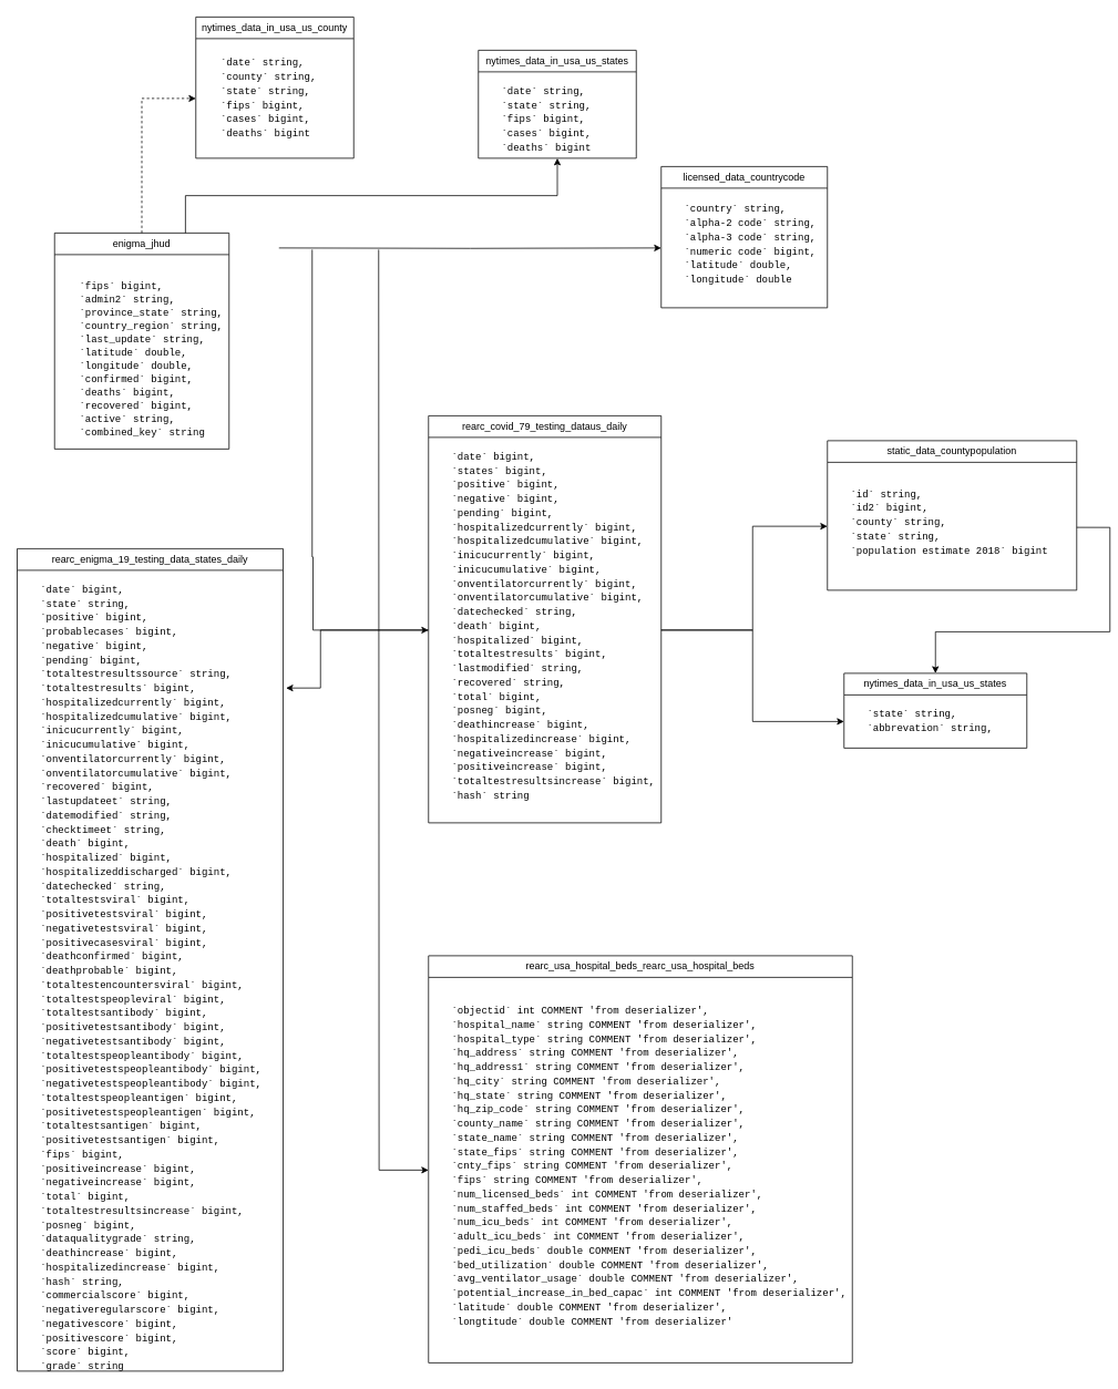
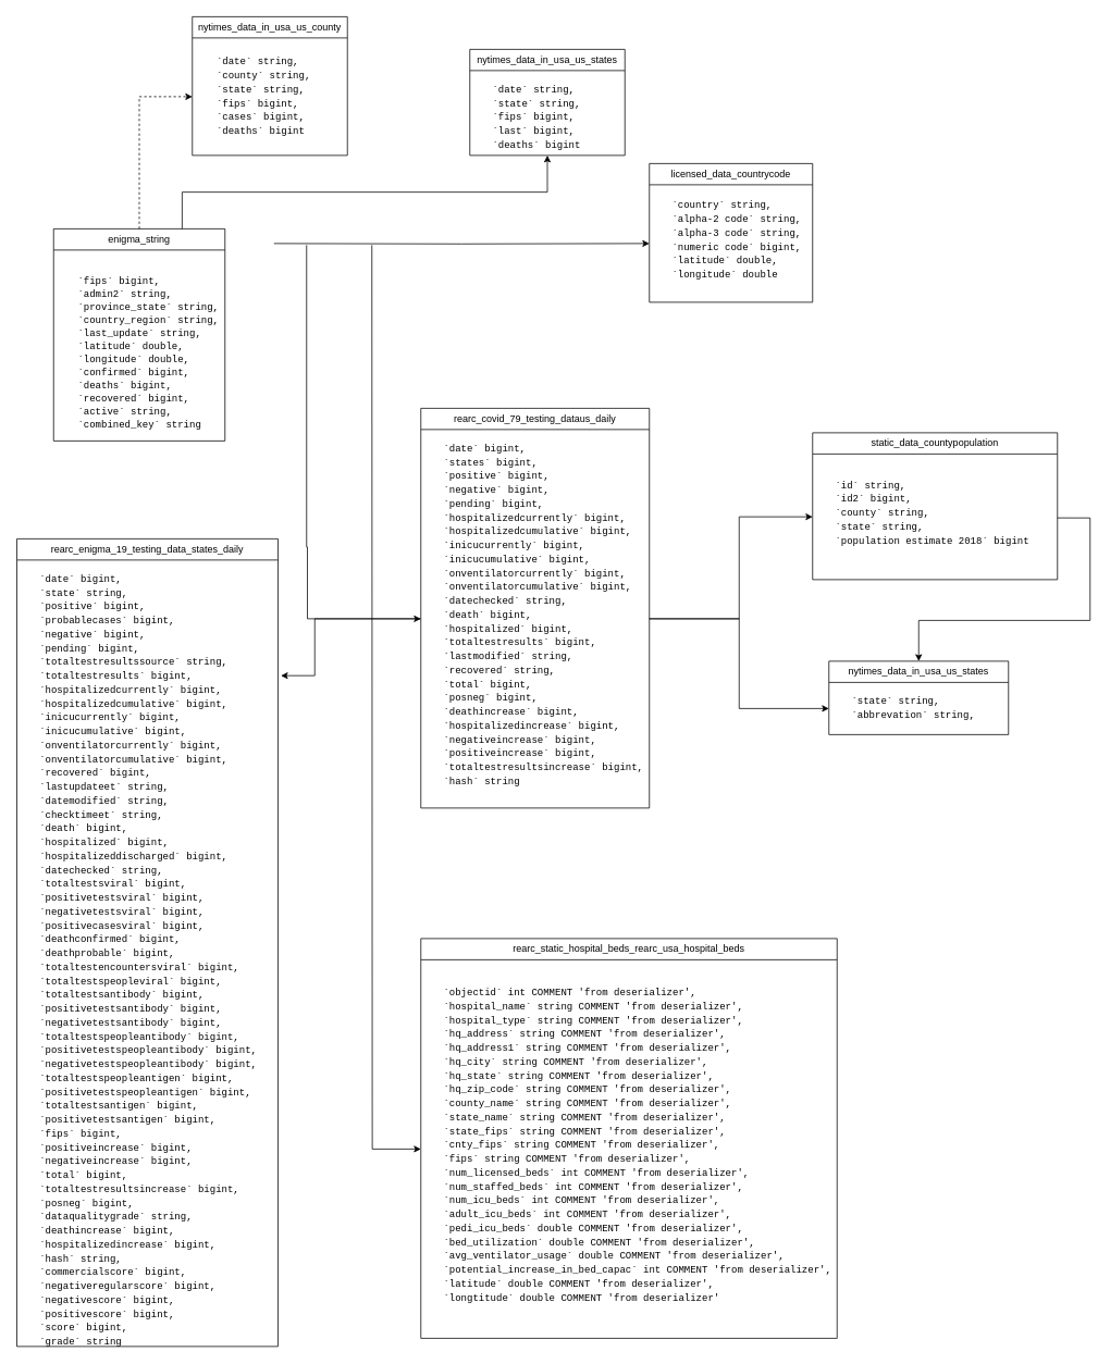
- <mxCell id="9" value="&lt;pre style=&quot;border-color: var(--border-color); orphans: 2; text-align: left; text-indent: 0px; widows: 2; text-decoration-thickness: initial; text-decoration-style: initial; text-decoration-color: initial; background-image: initial; background-position: initial; background-size: initial; background-repeat: initial; background-attachment: initial; background-origin: initial; background-clip: initial; margin-top: 0px; margin-bottom: 0px; overflow: auto; padding: var(--space-scaled-xl-rljqft, 24px) var(--space-xl-5fdwzu, 24px); -webkit-font-smoothing: auto; line-height: var(--line-height-body-s-n0pazd, 16px);&quot; class=&quot;awsui_root_18wu0_1v7to_93 awsui_box_18wu0_1v7to_207 awsui_pre-variant_18wu0_1v7to_207 awsui_p-xl_18wu0_1v7to_677 awsui_color-default_18wu0_1v7to_207 awsui_font-size-body-s_18wu0_1v7to_349 awsui_font-weight-default_18wu0_1v7to_263&quot; data-testid=&quot;query-results-text&quot;&gt;&lt;font face=&quot;Monaco, Menlo, Consolas, Courier Prime, Courier, Courier New, monospace&quot;&gt;`date` string, &lt;br/&gt;`state` string, &lt;br/&gt;`fips` bigint, &lt;br/&gt;`cases` bigint, &lt;br/&gt;`deaths` bigint&lt;/font&gt;&lt;font face=&quot;var(--font-family-monospace-yt4nwf, Monaco, Menlo, Consolas, Courier Prime, Courier, Courier New, monospace)&quot;&gt;&lt;br&gt;&lt;/font&gt;&lt;/pre&gt;" style="text;align=left;verticalAlign=middle;spacingLeft=4;spacingRight=4;overflow=hidden;rotatable=0;points=[[0,0.5],[1,0.5]];portConstraint=eastwest;whiteSpace=wrap;html=1;fontColor=default;labelBackgroundColor=none;spacing=0;spacingTop=-10;" parent="8" vertex="1"><mxGeometry y="26" width="190" height="104" as="geometry" /></mxCell>
+ <mxCell id="9" value="&lt;pre style=&quot;border-color: var(--border-color); orphans: 2; text-align: left; text-indent: 0px; widows: 2; text-decoration-thickness: initial; text-decoration-style: initial; text-decoration-color: initial; background-image: initial; background-position: initial; background-size: initial; background-repeat: initial; background-attachment: initial; background-origin: initial; background-clip: initial; margin-top: 0px; margin-bottom: 0px; overflow: auto; padding: var(--space-scaled-xl-rljqft, 24px) var(--space-xl-5fdwzu, 24px); -webkit-font-smoothing: auto; line-height: var(--line-height-body-s-n0pazd, 16px);&quot; class=&quot;awsui_root_18wu0_1v7to_93 awsui_box_18wu0_1v7to_207 awsui_pre-variant_18wu0_1v7to_207 awsui_p-xl_18wu0_1v7to_677 awsui_color-default_18wu0_1v7to_207 awsui_font-size-body-s_18wu0_1v7to_349 awsui_font-weight-default_18wu0_1v7to_263&quot; data-testid=&quot;query-results-text&quot;&gt;&lt;font face=&quot;Monaco, Menlo, Consolas, Courier Prime, Courier, Courier New, monospace&quot;&gt;`date` string, &lt;br/&gt;`state` string, &lt;br/&gt;`fips` bigint, &lt;br/&gt;`last` bigint, &lt;br/&gt;`deaths` bigint&lt;/font&gt;&lt;font face=&quot;var(--font-family-monospace-yt4nwf, Monaco, Menlo, Consolas, Courier Prime, Courier, Courier New, monospace)&quot;&gt;&lt;br&gt;&lt;/font&gt;&lt;/pre&gt;" style="text;align=left;verticalAlign=middle;spacingLeft=4;spacingRight=4;overflow=hidden;rotatable=0;points=[[0,0.5],[1,0.5]];portConstraint=eastwest;whiteSpace=wrap;html=1;fontColor=default;labelBackgroundColor=none;spacing=0;spacingTop=-10;" parent="8" vertex="1"><mxGeometry y="26" width="190" height="104" as="geometry" /></mxCell>
- <mxCell id="4" value="enigma_jhud" style="swimlane;fontStyle=0;childLayout=stackLayout;horizontal=1;startSize=26;fillColor=none;horizontalStack=0;resizeParent=1;resizeParentMax=0;resizeLast=0;collapsible=1;marginBottom=0;whiteSpace=wrap;html=1;" parent="1" vertex="1"><mxGeometry x="65" y="280" width="210" height="260" as="geometry" /></mxCell>
+ <mxCell id="4" value="enigma_string" style="swimlane;fontStyle=0;childLayout=stackLayout;horizontal=1;startSize=26;fillColor=none;horizontalStack=0;resizeParent=1;resizeParentMax=0;resizeLast=0;collapsible=1;marginBottom=0;whiteSpace=wrap;html=1;" parent="1" vertex="1"><mxGeometry x="65" y="280" width="210" height="260" as="geometry" /></mxCell>
- <mxCell id="25" value="rearc_usa_hospital_beds_rearc_usa_hospital_beds" style="swimlane;fontStyle=0;childLayout=stackLayout;horizontal=1;startSize=26;fillColor=none;horizontalStack=0;resizeParent=1;resizeParentMax=0;resizeLast=0;collapsible=1;marginBottom=0;whiteSpace=wrap;html=1;" parent="1" vertex="1"><mxGeometry x="515" y="1150" width="510" height="490" as="geometry" /></mxCell>
+ <mxCell id="25" value="rearc_static_hospital_beds_rearc_usa_hospital_beds" style="swimlane;fontStyle=0;childLayout=stackLayout;horizontal=1;startSize=26;fillColor=none;horizontalStack=0;resizeParent=1;resizeParentMax=0;resizeLast=0;collapsible=1;marginBottom=0;whiteSpace=wrap;html=1;" parent="1" vertex="1"><mxGeometry x="515" y="1150" width="510" height="490" as="geometry" /></mxCell>
